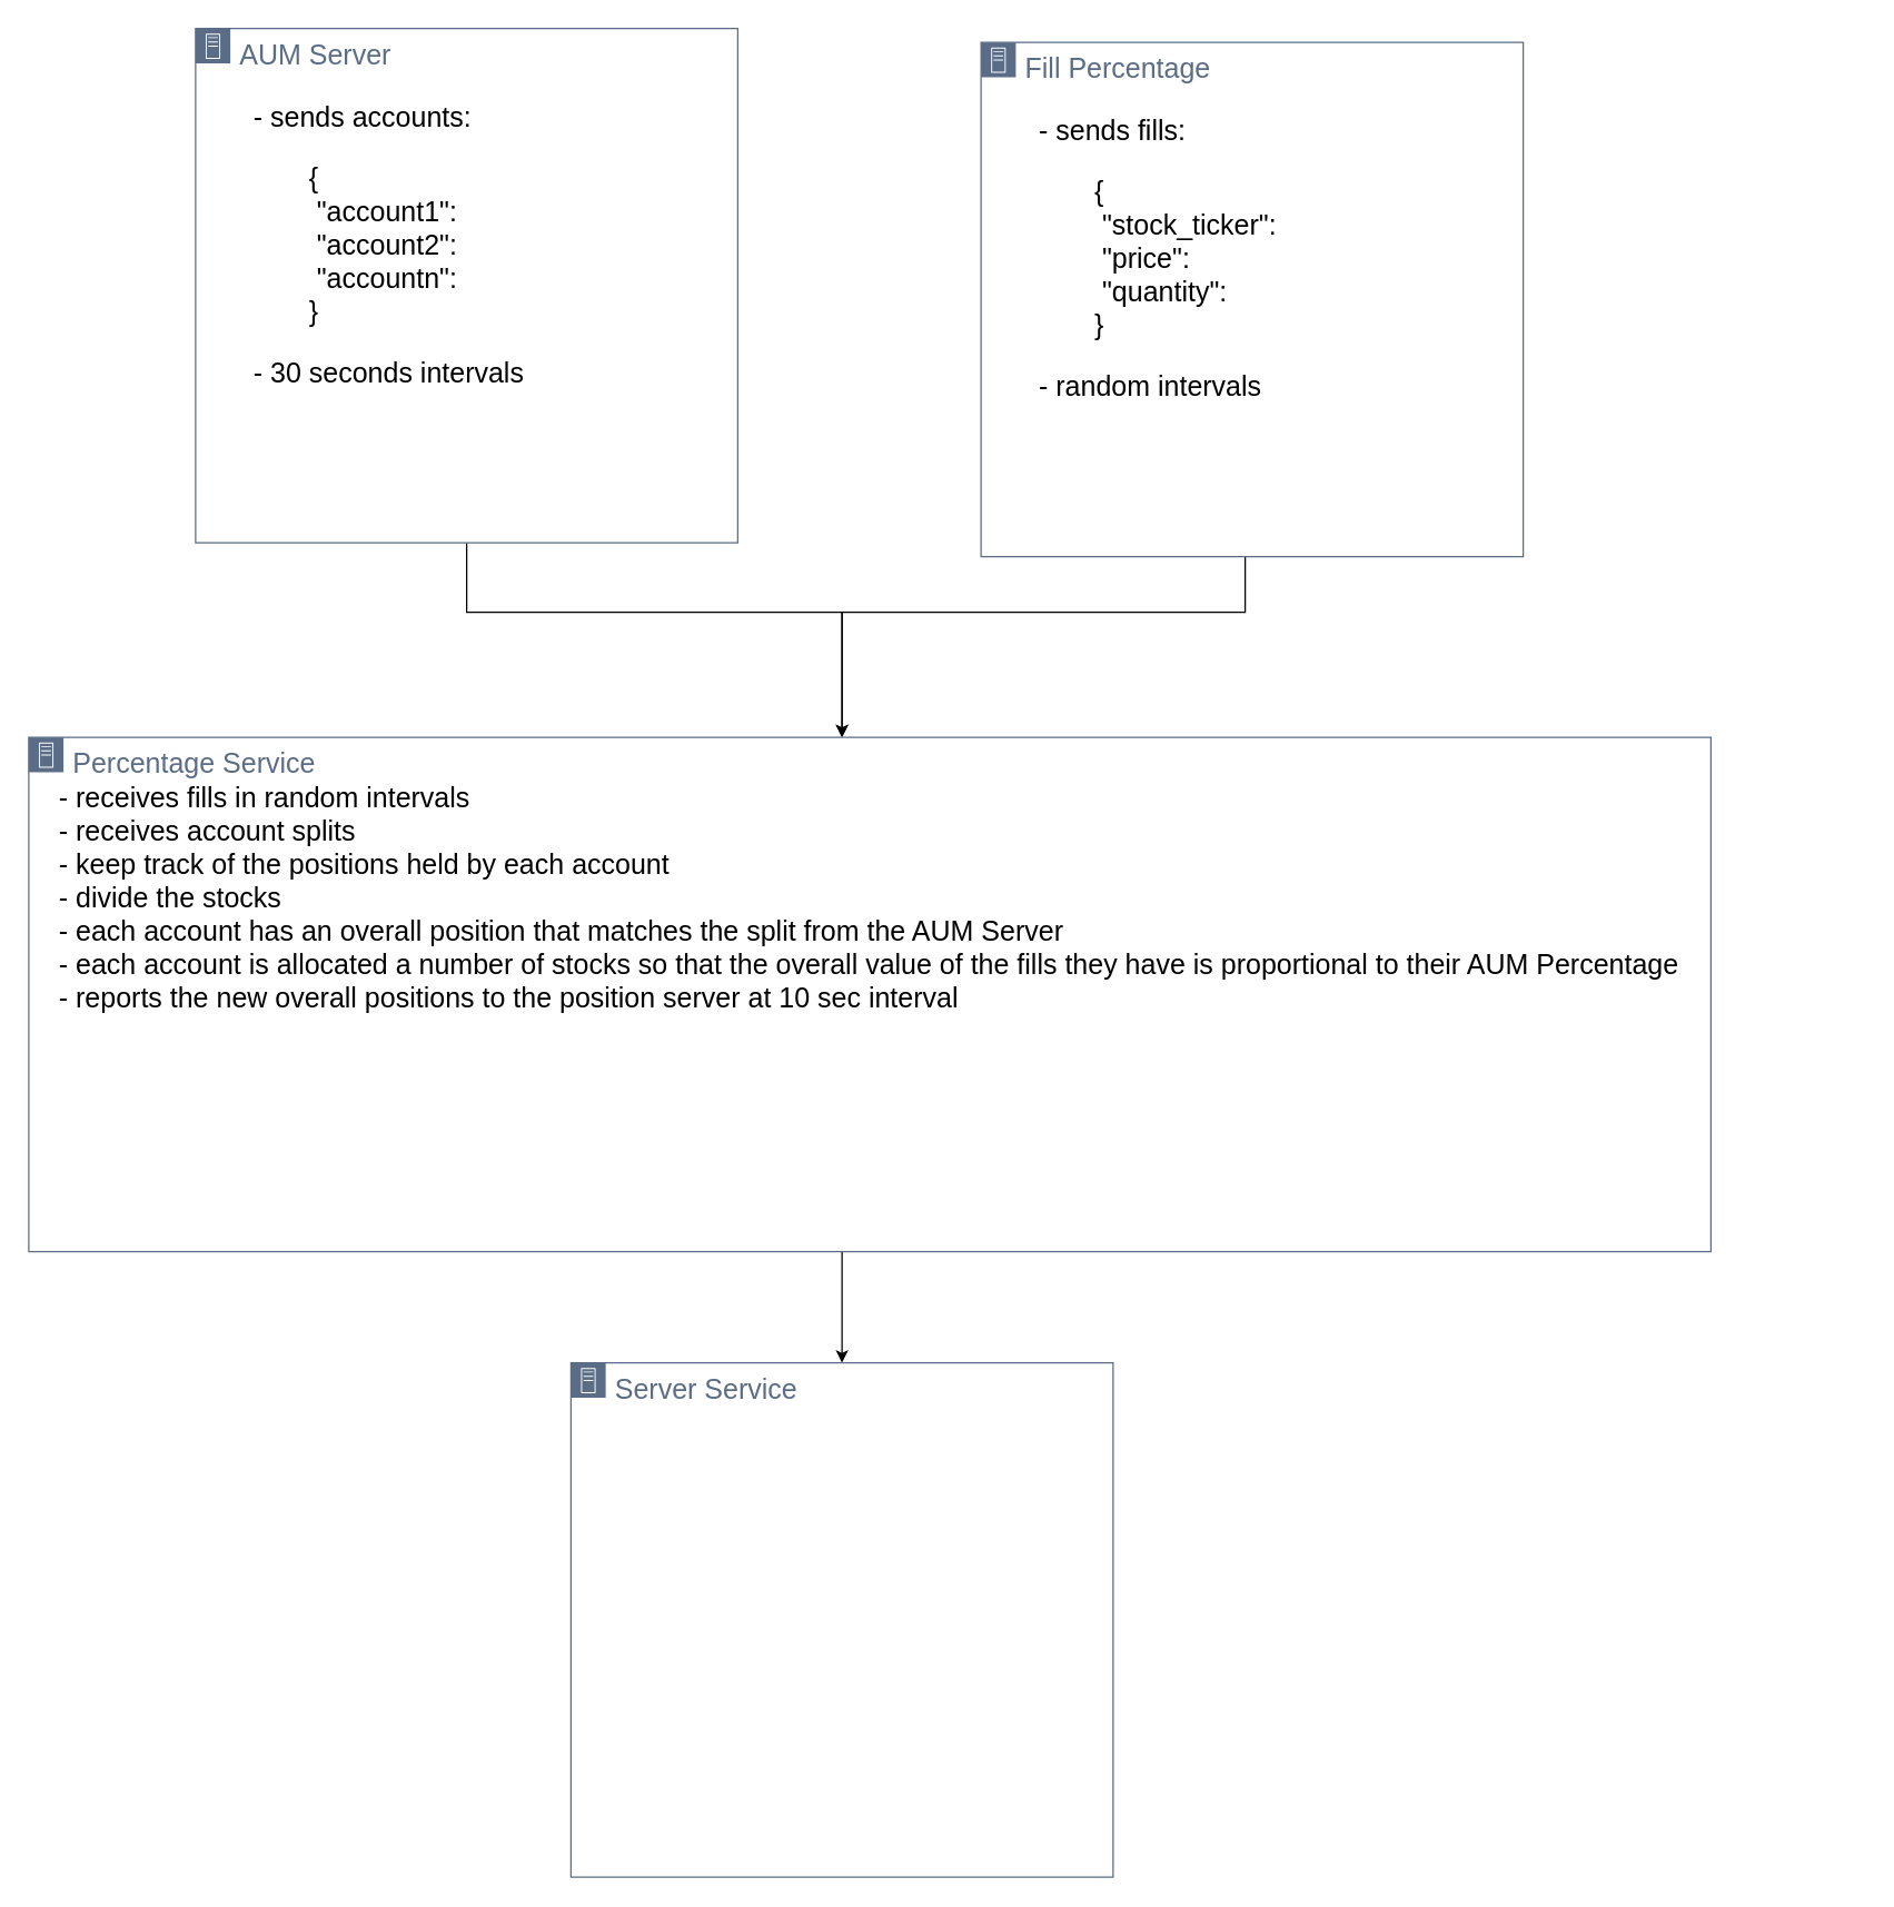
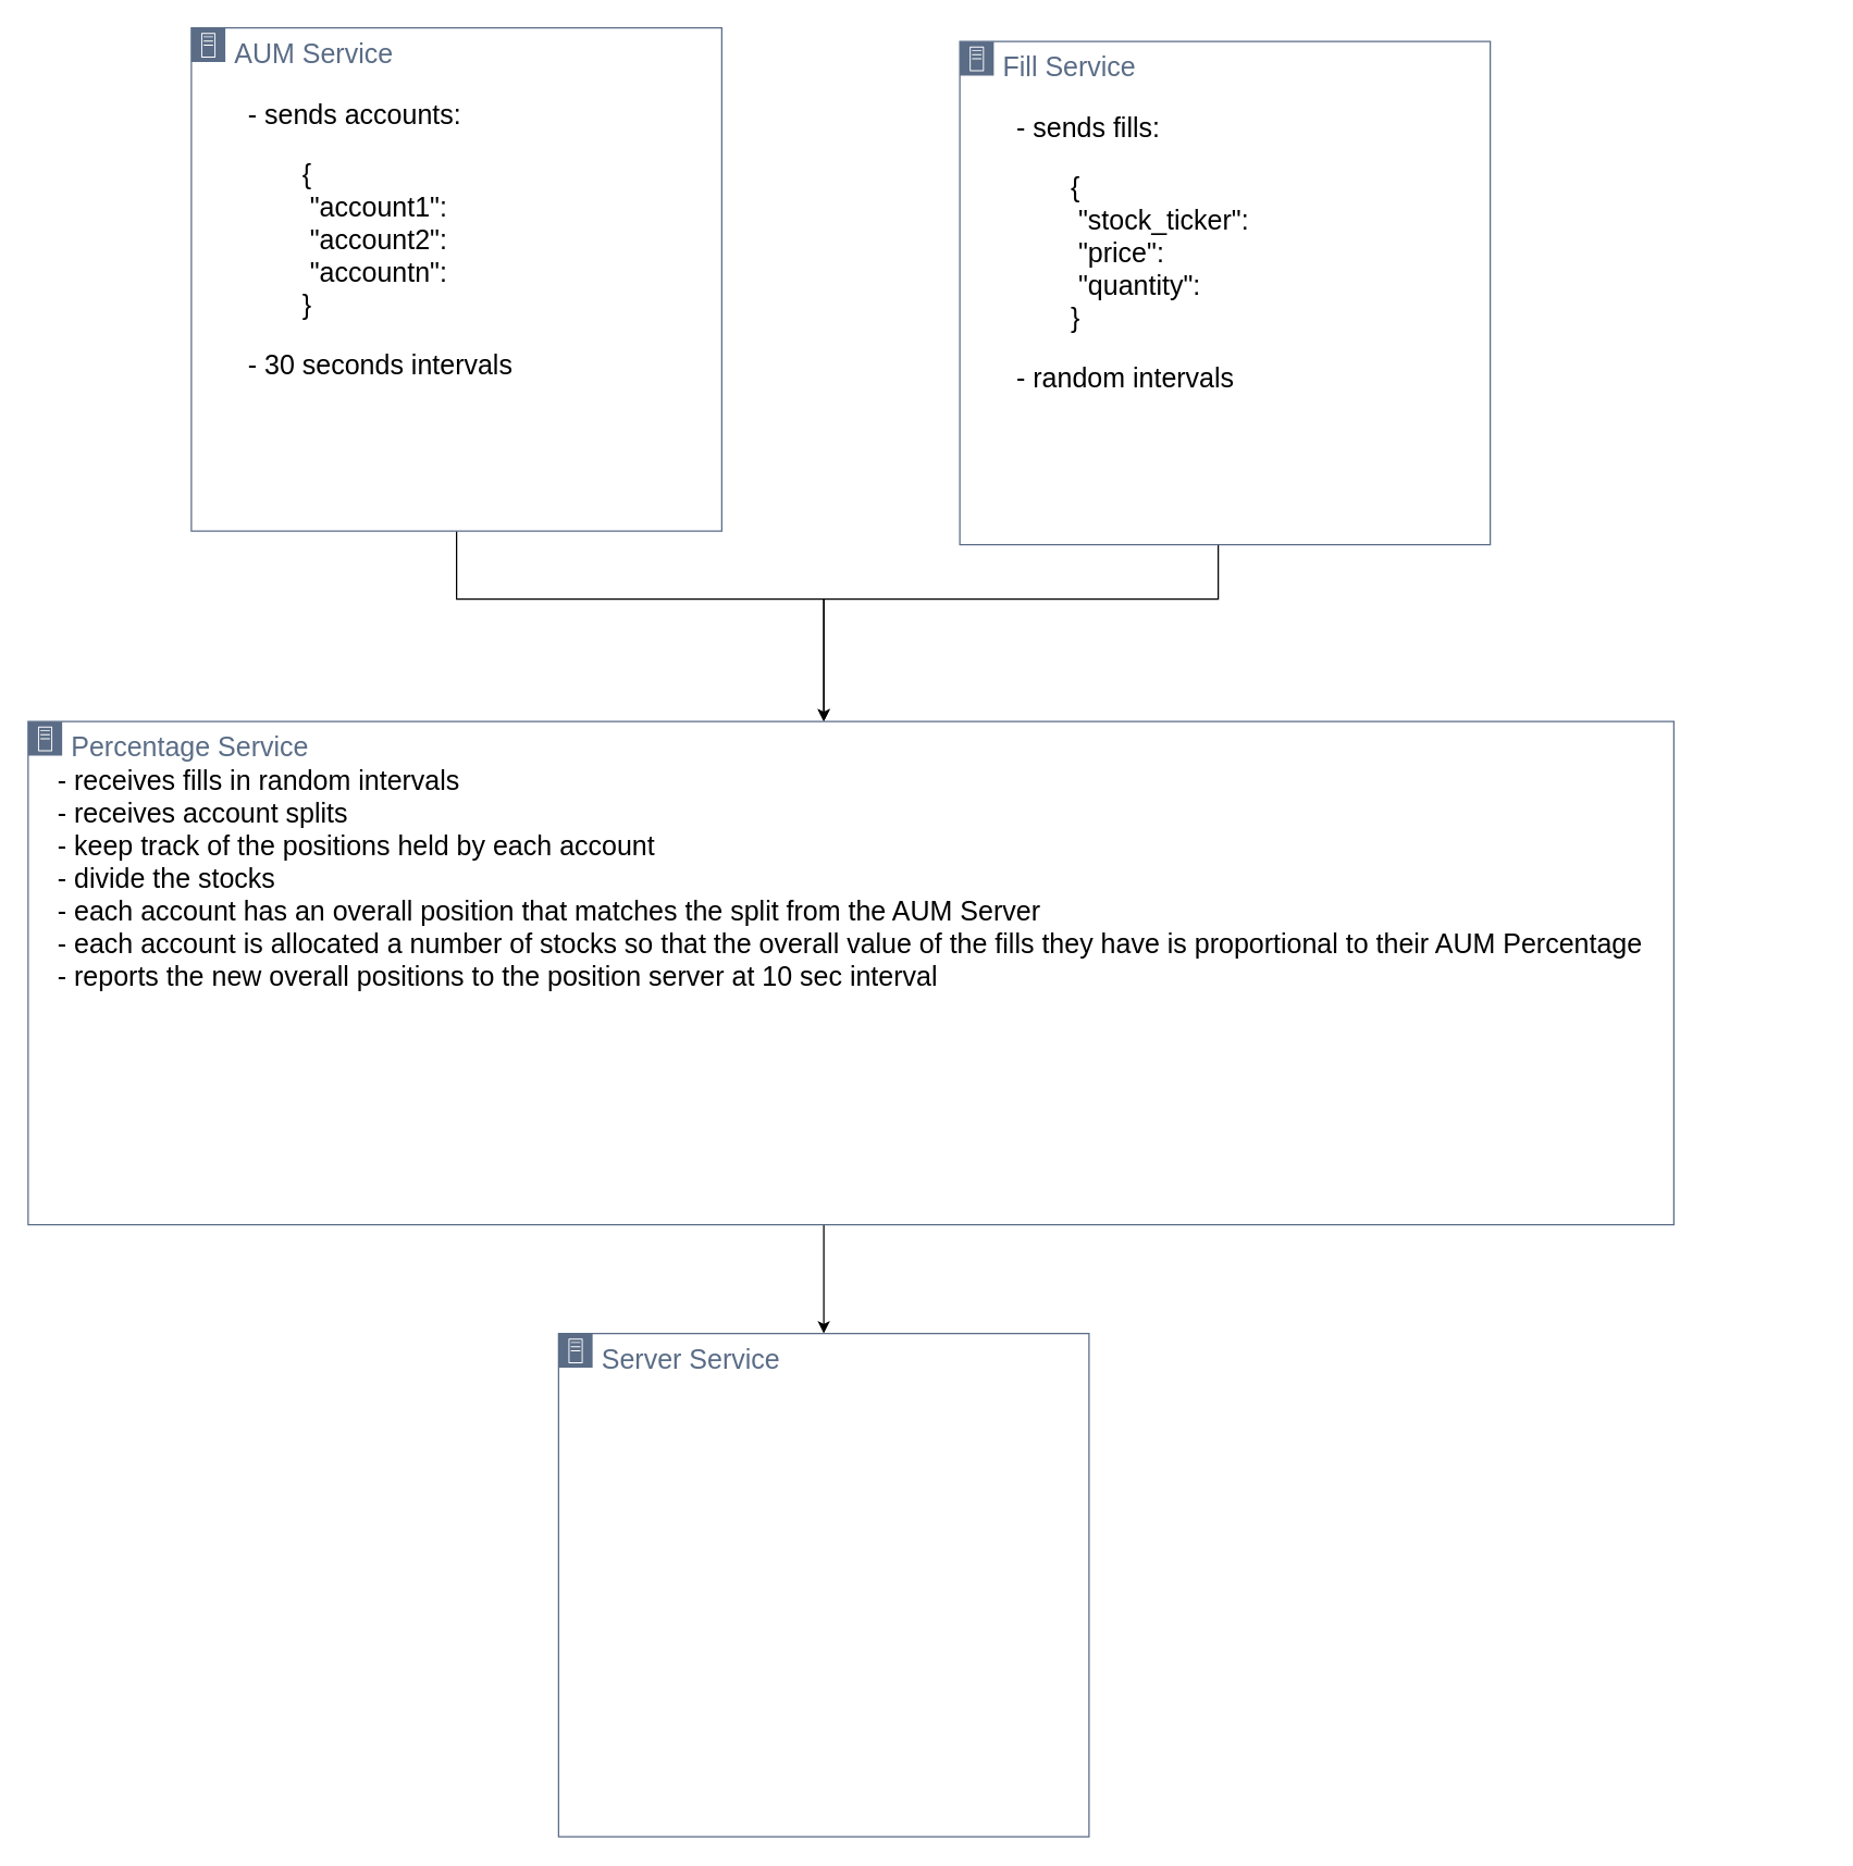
- <mxCell id="9" value="&lt;font style=&quot;font-size: 20px&quot;&gt;AUM Server&lt;/font&gt;" style="points=[[0,0],[0.25,0],[0.5,0],[0.75,0],[1,0],[1,0.25],[1,0.5],[1,0.75],[1,1],[0.75,1],[0.5,1],[0.25,1],[0,1],[0,0.75],[0,0.5],[0,0.25]];outlineConnect=0;gradientColor=none;html=1;whiteSpace=wrap;fontSize=12;fontStyle=0;shape=mxgraph.aws4.group;grIcon=mxgraph.aws4.group_on_premise;strokeColor=#5A6C86;fillColor=none;verticalAlign=top;align=left;spacingLeft=30;fontColor=#5A6C86;dashed=0;" vertex="1" parent="8"><mxGeometry x="-20" y="-30" width="390" height="370" as="geometry" /></mxCell>
+ <mxCell id="9" value="&lt;font style=&quot;font-size: 20px&quot;&gt;AUM Service&lt;/font&gt;" style="points=[[0,0],[0.25,0],[0.5,0],[0.75,0],[1,0],[1,0.25],[1,0.5],[1,0.75],[1,1],[0.75,1],[0.5,1],[0.25,1],[0,1],[0,0.75],[0,0.5],[0,0.25]];outlineConnect=0;gradientColor=none;html=1;whiteSpace=wrap;fontSize=12;fontStyle=0;shape=mxgraph.aws4.group;grIcon=mxgraph.aws4.group_on_premise;strokeColor=#5A6C86;fillColor=none;verticalAlign=top;align=left;spacingLeft=30;fontColor=#5A6C86;dashed=0;" vertex="1" parent="8"><mxGeometry x="-20" y="-30" width="390" height="370" as="geometry" /></mxCell>
- <mxCell id="6" value="&lt;font style=&quot;font-size: 20px&quot;&gt;Fill Percentage&lt;/font&gt;" style="points=[[0,0],[0.25,0],[0.5,0],[0.75,0],[1,0],[1,0.25],[1,0.5],[1,0.75],[1,1],[0.75,1],[0.5,1],[0.25,1],[0,1],[0,0.75],[0,0.5],[0,0.25]];outlineConnect=0;gradientColor=none;html=1;whiteSpace=wrap;fontSize=12;fontStyle=0;shape=mxgraph.aws4.group;grIcon=mxgraph.aws4.group_on_premise;strokeColor=#5A6C86;fillColor=none;verticalAlign=top;align=left;spacingLeft=30;fontColor=#5A6C86;dashed=0;" vertex="1" parent="5"><mxGeometry x="-20" y="-30" width="390" height="370" as="geometry" /></mxCell>
+ <mxCell id="6" value="&lt;font style=&quot;font-size: 20px&quot;&gt;Fill Service&lt;/font&gt;" style="points=[[0,0],[0.25,0],[0.5,0],[0.75,0],[1,0],[1,0.25],[1,0.5],[1,0.75],[1,1],[0.75,1],[0.5,1],[0.25,1],[0,1],[0,0.75],[0,0.5],[0,0.25]];outlineConnect=0;gradientColor=none;html=1;whiteSpace=wrap;fontSize=12;fontStyle=0;shape=mxgraph.aws4.group;grIcon=mxgraph.aws4.group_on_premise;strokeColor=#5A6C86;fillColor=none;verticalAlign=top;align=left;spacingLeft=30;fontColor=#5A6C86;dashed=0;" vertex="1" parent="5"><mxGeometry x="-20" y="-30" width="390" height="370" as="geometry" /></mxCell>
